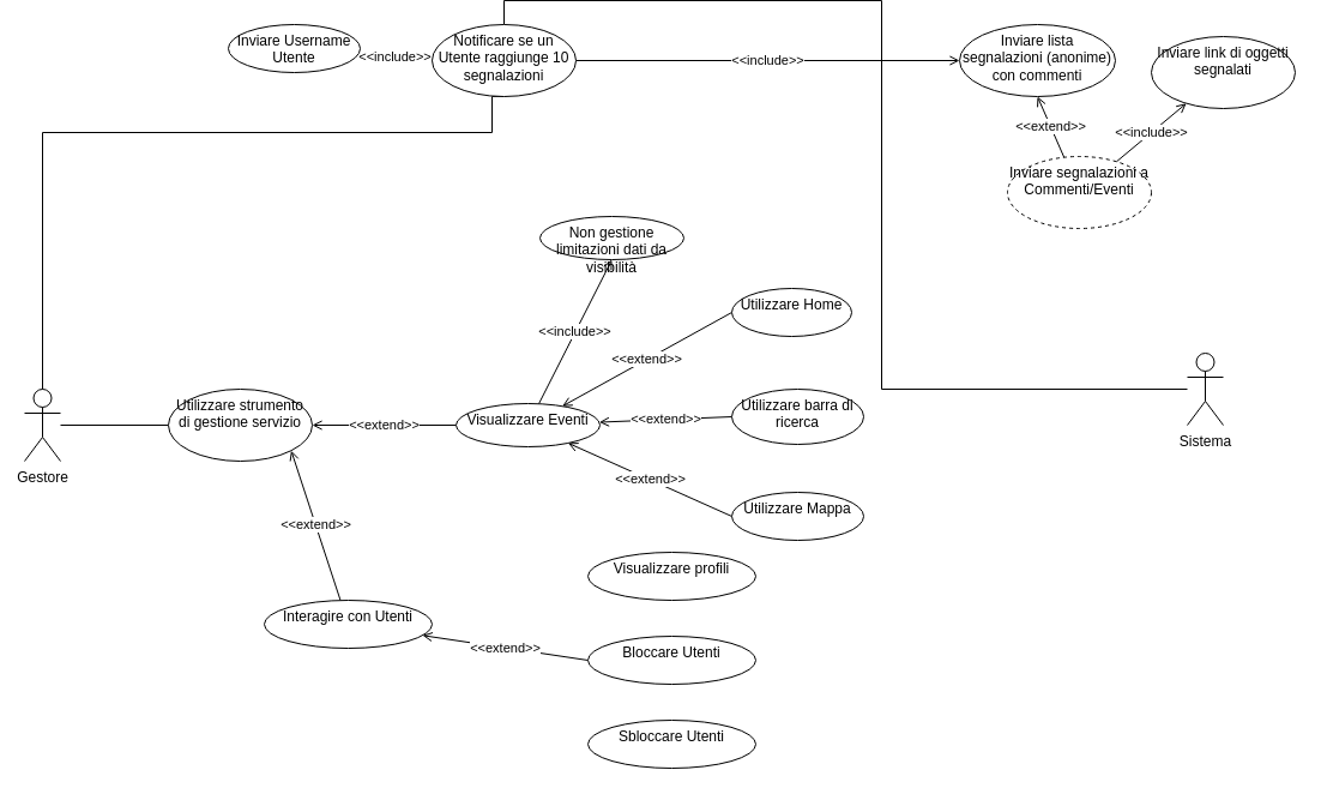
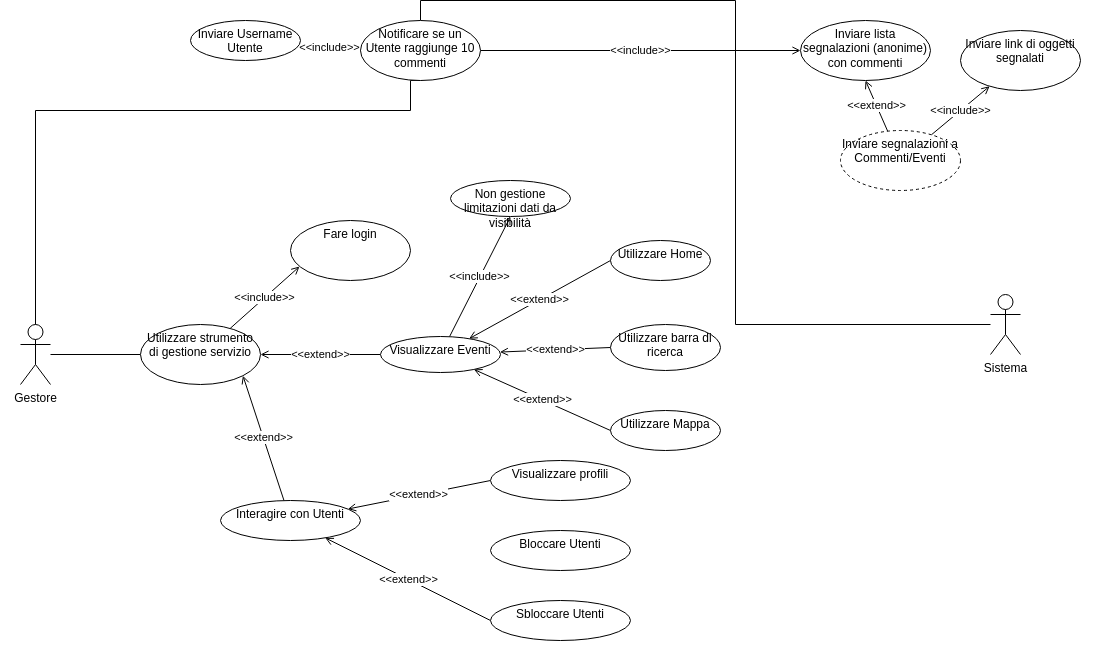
- <mxCell id="29" value="Notificare se un Utente raggiunge 10 segnalazioni" style="ellipse;whiteSpace=wrap;html=1;verticalAlign=top;" parent="1" vertex="1"><mxGeometry x="360" y="20" width="120" height="60" as="geometry" /></mxCell>
+ <mxCell id="29" value="Notificare se un Utente raggiunge 10 commenti" style="ellipse;whiteSpace=wrap;html=1;verticalAlign=top;" parent="1" vertex="1"><mxGeometry x="360" y="20" width="120" height="60" as="geometry" /></mxCell>
+ <mxCell id="7" value="Fare login" style="ellipse;whiteSpace=wrap;html=1;verticalAlign=top;" parent="1" vertex="1"><mxGeometry x="290" y="220" width="120" height="60" as="geometry" /></mxCell>
+ <mxCell id="4" value="&amp;lt;&amp;lt;include&amp;gt;&amp;gt;" style="edgeStyle=none;rounded=0;orthogonalLoop=1;jettySize=auto;html=1;entryX=0.075;entryY=0.767;entryDx=0;entryDy=0;entryPerimeter=0;endArrow=open;endFill=0;" parent="1" source="6" target="7" edge="1"><mxGeometry relative="1" as="geometry" /></mxCell>
+ <mxCell id="14" value="&amp;lt;&amp;lt;extend&amp;gt;&amp;gt;" style="edgeStyle=none;rounded=0;orthogonalLoop=1;jettySize=auto;html=1;endArrow=open;endFill=0;exitX=0;exitY=0.5;exitDx=0;exitDy=0;" parent="1" source="22" target="17" edge="1"><mxGeometry relative="1" as="geometry" /></mxCell>
- <mxCell id="15" value="&amp;lt;&amp;lt;extend&amp;gt;&amp;gt;" style="edgeStyle=none;rounded=0;orthogonalLoop=1;jettySize=auto;html=1;endArrow=open;endFill=0;exitX=0;exitY=0.5;exitDx=0;exitDy=0;" parent="1" source="23" target="17" edge="1"><mxGeometry relative="1" as="geometry" /></mxCell>
+ <mxCell id="16" value="&amp;lt;&amp;lt;extend&amp;gt;&amp;gt;" style="edgeStyle=none;rounded=0;orthogonalLoop=1;jettySize=auto;html=1;endArrow=open;endFill=0;exitX=0;exitY=0.5;exitDx=0;exitDy=0;" parent="1" source="24" target="17" edge="1"><mxGeometry relative="1" as="geometry" /></mxCell>
